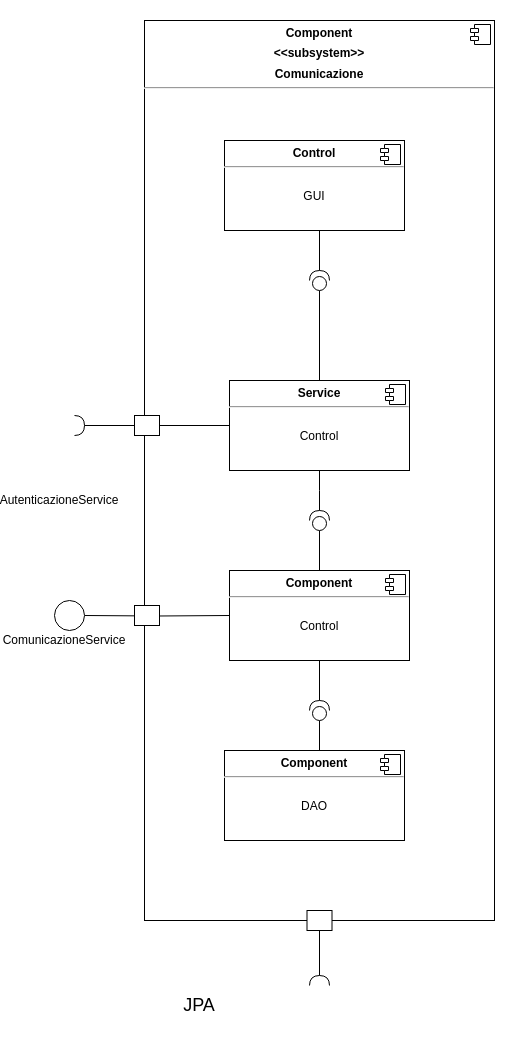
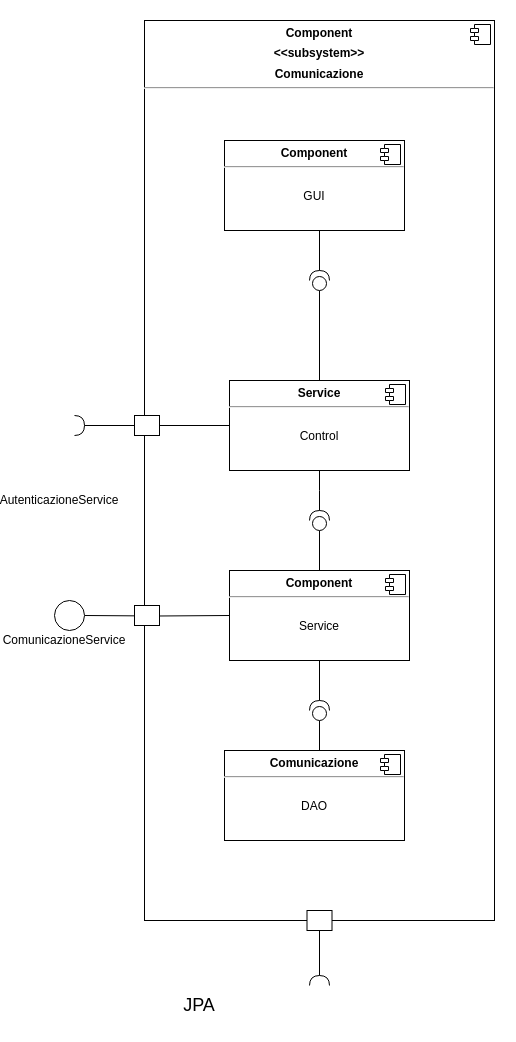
- <mxCell id="8" value="&lt;p style=&quot;margin:0px;margin-top:6px;text-align:center;&quot;&gt;&lt;b&gt;Control&lt;/b&gt;&lt;/p&gt;&lt;hr&gt;&lt;p style=&quot;margin:0px;margin-left:8px;&quot;&gt;&lt;/p&gt;&lt;div style=&quot;text-align: center;&quot;&gt;&lt;br&gt;&lt;/div&gt;&lt;div style=&quot;text-align: center;&quot;&gt;GUI&lt;/div&gt;&lt;p&gt;&lt;/p&gt;" style="align=left;overflow=fill;html=1;dropTarget=0;" parent="1" vertex="1"><mxGeometry x="215" y="140" width="180" height="90" as="geometry" /></mxCell>
+ <mxCell id="8" value="&lt;p style=&quot;margin:0px;margin-top:6px;text-align:center;&quot;&gt;&lt;b&gt;Component&lt;/b&gt;&lt;/p&gt;&lt;hr&gt;&lt;p style=&quot;margin:0px;margin-left:8px;&quot;&gt;&lt;/p&gt;&lt;div style=&quot;text-align: center;&quot;&gt;&lt;br&gt;&lt;/div&gt;&lt;div style=&quot;text-align: center;&quot;&gt;GUI&lt;/div&gt;&lt;p&gt;&lt;/p&gt;" style="align=left;overflow=fill;html=1;dropTarget=0;" parent="1" vertex="1"><mxGeometry x="215" y="140" width="180" height="90" as="geometry" /></mxCell>
- <mxCell id="4" value="&lt;p style=&quot;margin:0px;margin-top:6px;text-align:center;&quot;&gt;&lt;b&gt;Component&lt;/b&gt;&lt;/p&gt;&lt;hr&gt;&lt;p style=&quot;margin:0px;margin-left:8px;&quot;&gt;&lt;br&gt;&lt;/p&gt;&lt;p style=&quot;margin:0px;margin-left:8px;&quot;&gt;&lt;/p&gt;&lt;div style=&quot;text-align: center;&quot;&gt;Control&lt;/div&gt;&lt;p&gt;&lt;/p&gt;" style="align=left;overflow=fill;html=1;dropTarget=0;" parent="1" vertex="1"><mxGeometry x="220" y="570" width="180" height="90" as="geometry" /></mxCell>
+ <mxCell id="4" value="&lt;p style=&quot;margin:0px;margin-top:6px;text-align:center;&quot;&gt;&lt;b&gt;Component&lt;/b&gt;&lt;/p&gt;&lt;hr&gt;&lt;p style=&quot;margin:0px;margin-left:8px;&quot;&gt;&lt;br&gt;&lt;/p&gt;&lt;p style=&quot;margin:0px;margin-left:8px;&quot;&gt;&lt;/p&gt;&lt;div style=&quot;text-align: center;&quot;&gt;Service&lt;/div&gt;&lt;p&gt;&lt;/p&gt;" style="align=left;overflow=fill;html=1;dropTarget=0;" parent="1" vertex="1"><mxGeometry x="220" y="570" width="180" height="90" as="geometry" /></mxCell>
- <mxCell id="10" value="&lt;p style=&quot;margin:0px;margin-top:6px;text-align:center;&quot;&gt;&lt;b&gt;Component&lt;/b&gt;&lt;/p&gt;&lt;hr&gt;&lt;p style=&quot;margin:0px;margin-left:8px;&quot;&gt;&lt;br&gt;&lt;/p&gt;&lt;p style=&quot;margin:0px;margin-left:8px;&quot;&gt;&lt;/p&gt;&lt;div style=&quot;text-align: center;&quot;&gt;DAO&lt;/div&gt;&lt;p&gt;&lt;/p&gt;" style="align=left;overflow=fill;html=1;dropTarget=0;" parent="1" vertex="1"><mxGeometry x="215" y="750" width="180" height="90" as="geometry" /></mxCell>
+ <mxCell id="10" value="&lt;p style=&quot;margin:0px;margin-top:6px;text-align:center;&quot;&gt;&lt;b&gt;Comunicazione&lt;/b&gt;&lt;/p&gt;&lt;hr&gt;&lt;p style=&quot;margin:0px;margin-left:8px;&quot;&gt;&lt;br&gt;&lt;/p&gt;&lt;p style=&quot;margin:0px;margin-left:8px;&quot;&gt;&lt;/p&gt;&lt;div style=&quot;text-align: center;&quot;&gt;DAO&lt;/div&gt;&lt;p&gt;&lt;/p&gt;" style="align=left;overflow=fill;html=1;dropTarget=0;" parent="1" vertex="1"><mxGeometry x="215" y="750" width="180" height="90" as="geometry" /></mxCell>
